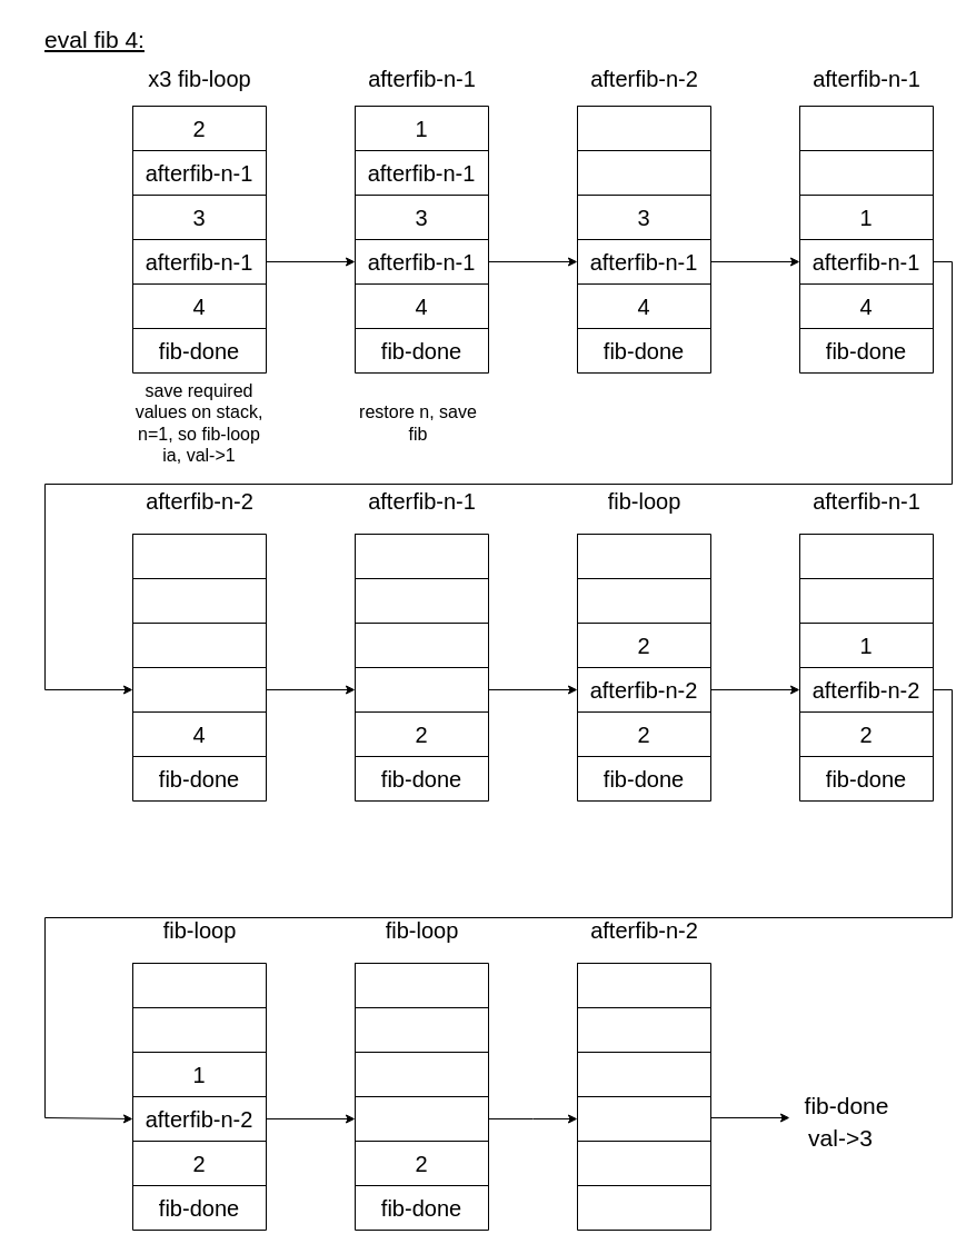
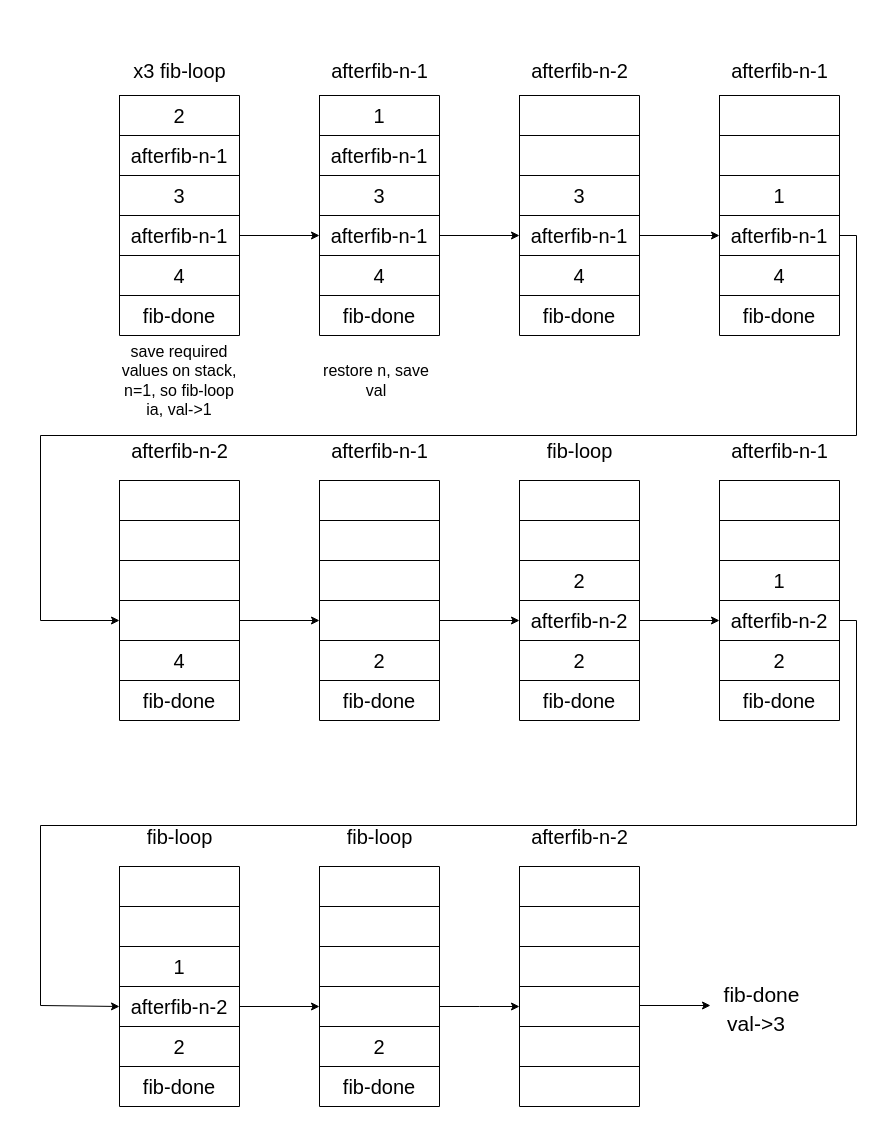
- <mxCell id="94" value="&lt;font style=&quot;font-size: 21px;&quot;&gt;&lt;u style=&quot;&quot;&gt;eval fib 4:&lt;/u&gt;&lt;/font&gt;" style="text;strokeColor=none;align=center;fillColor=none;html=1;verticalAlign=middle;whiteSpace=wrap;rounded=0;fontSize=20;" vertex="1" parent="1"><mxGeometry y="20" width="130" height="30" as="geometry" x="20" /></mxCell>
- <mxCell id="173" value="restore n, save fib" style="text;strokeColor=none;align=center;fillColor=none;html=1;verticalAlign=middle;whiteSpace=wrap;rounded=0;fontSize=16;" vertex="1" parent="1"><mxGeometry x="313" y="365" width="126" height="30" as="geometry" /></mxCell>
+ <mxCell id="173" value="restore n, save val" style="text;strokeColor=none;align=center;fillColor=none;html=1;verticalAlign=middle;whiteSpace=wrap;rounded=0;fontSize=16;" vertex="1" parent="1"><mxGeometry x="313" y="365" width="126" height="30" as="geometry" /></mxCell>
